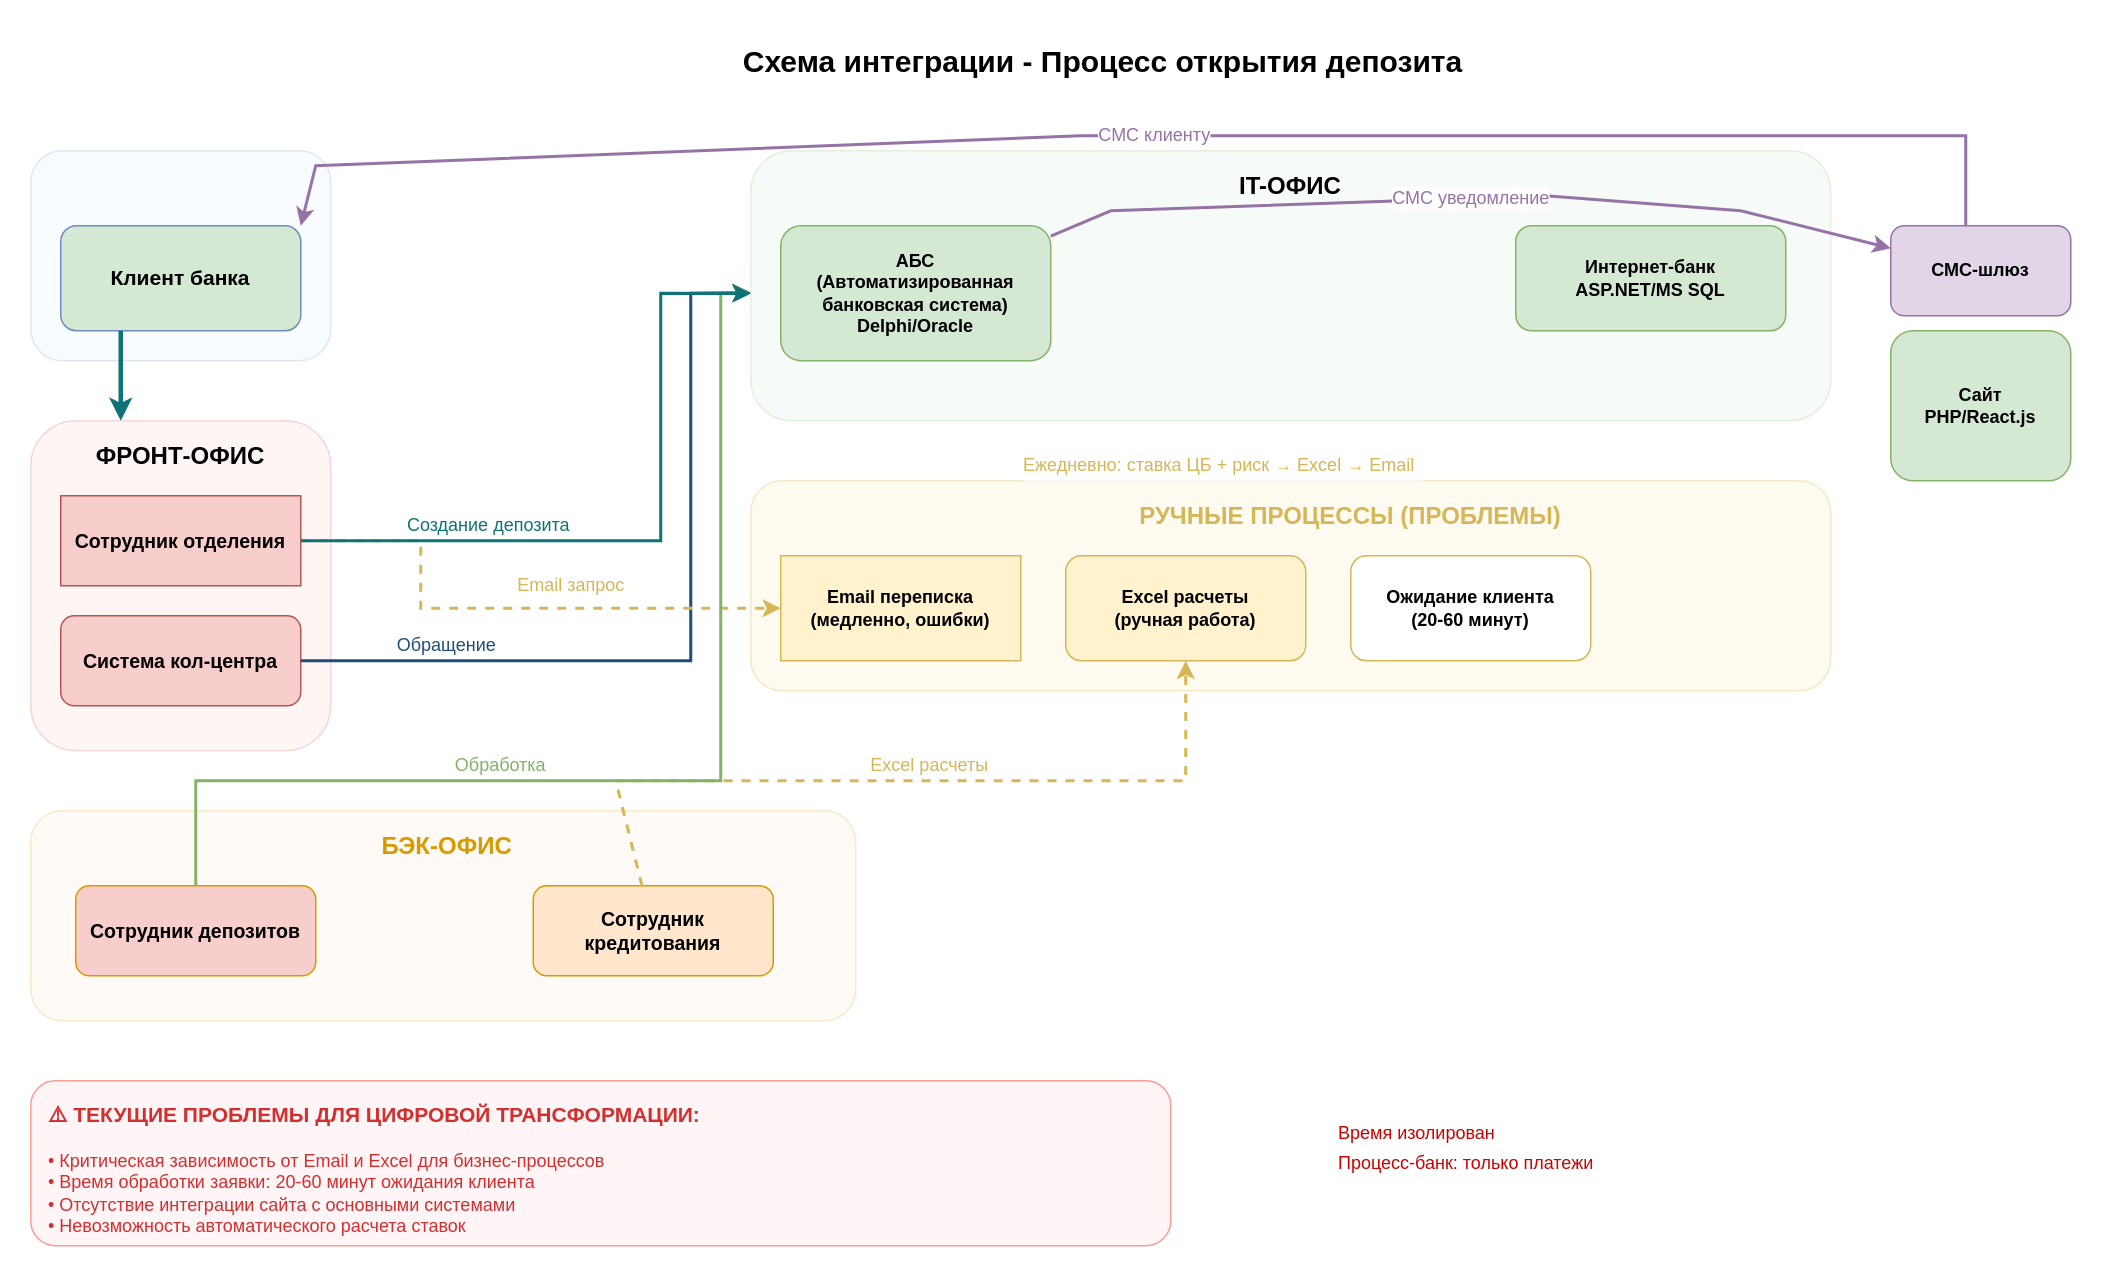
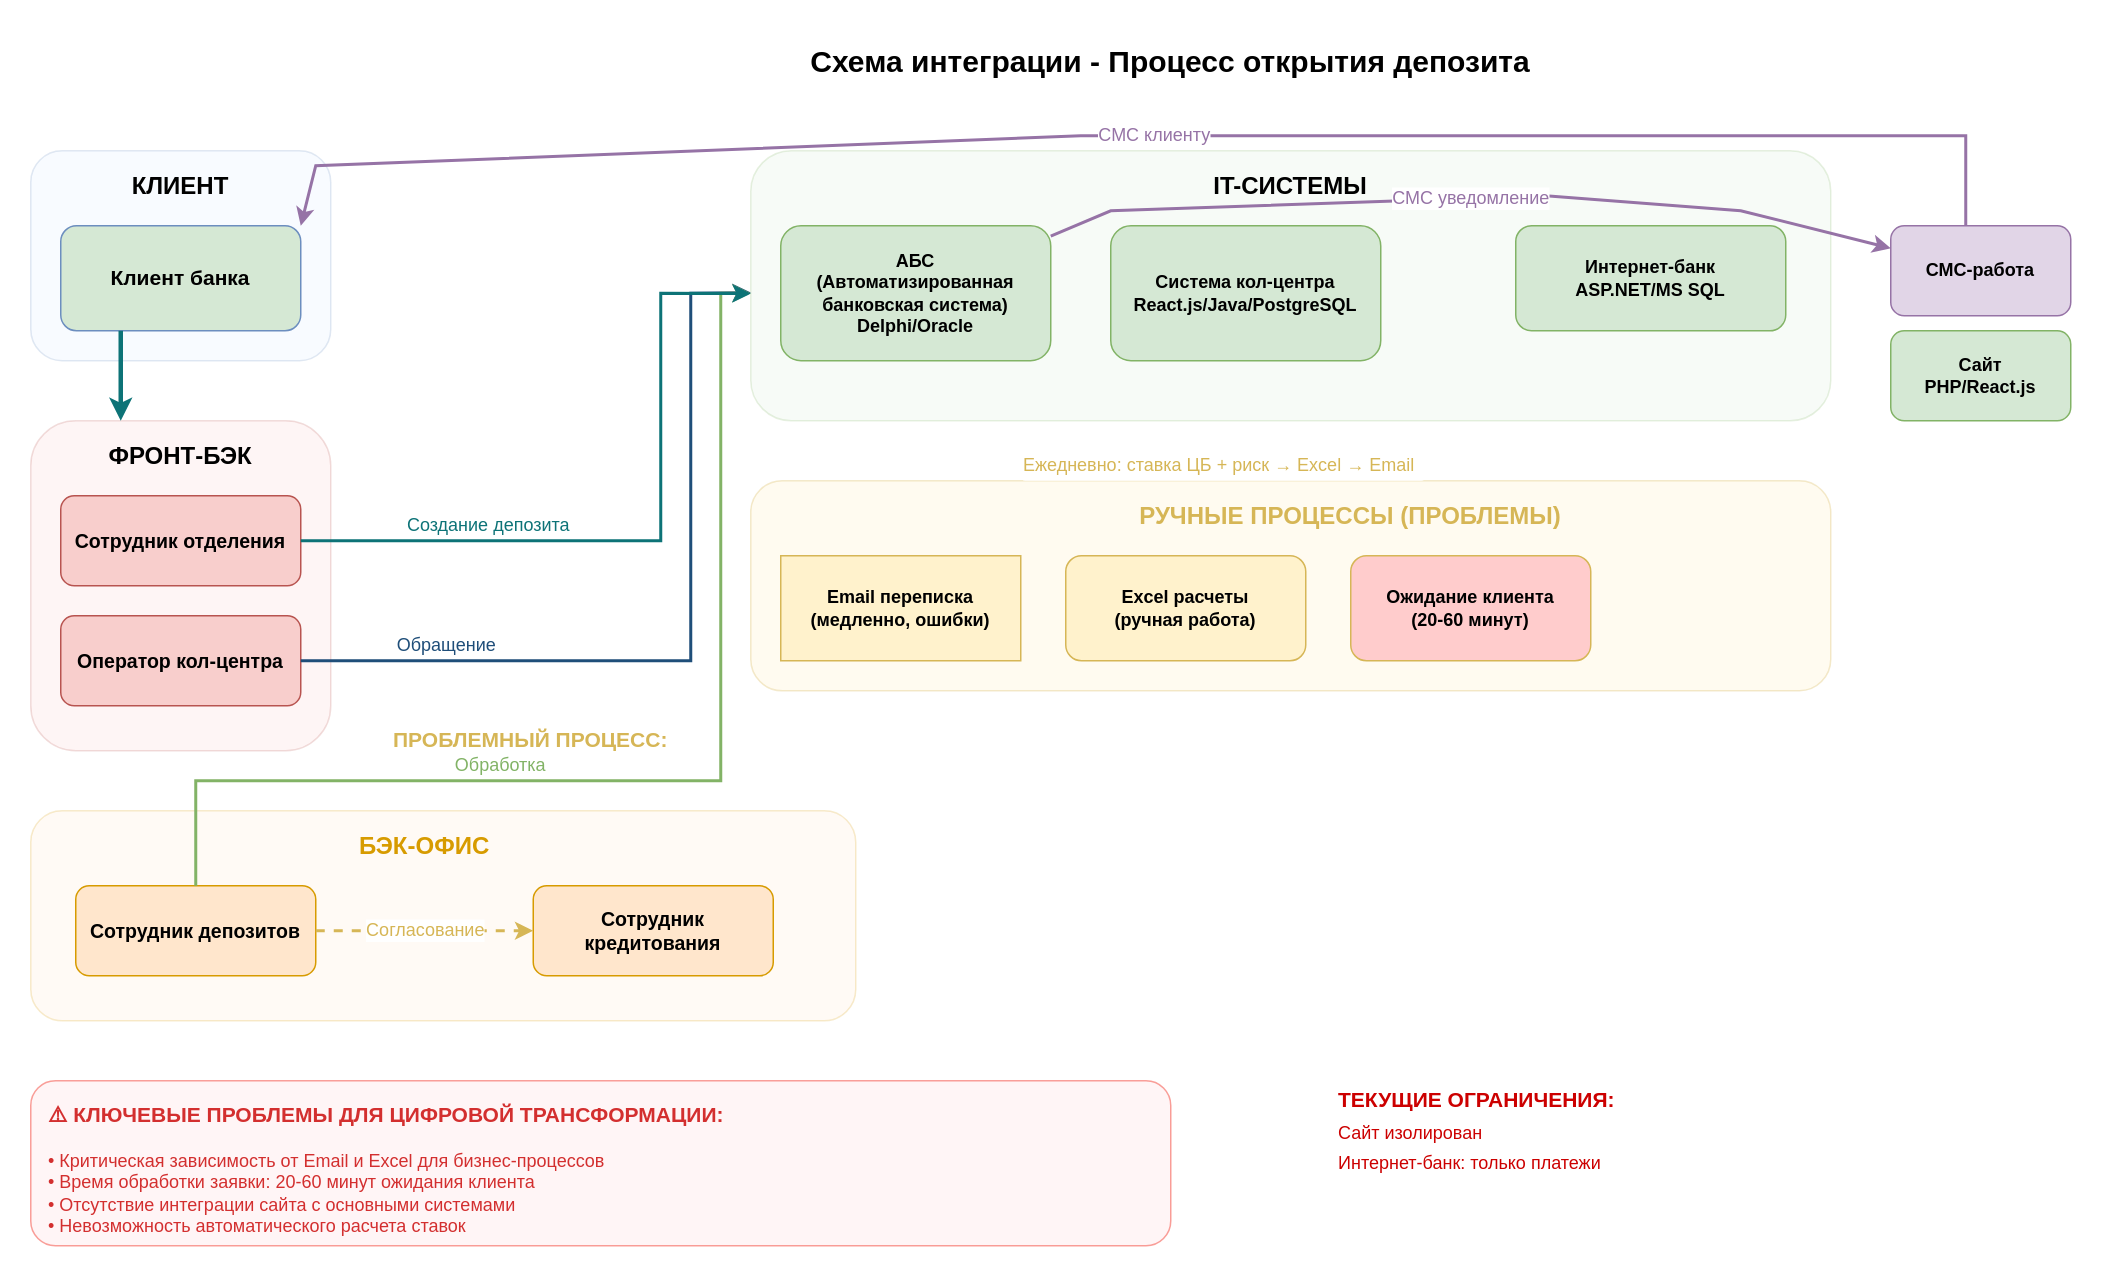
- <mxCell id="2" value="Схема интеграции - Процесс открытия депозита" style="text;html=1;strokeColor=none;fillColor=none;align=center;verticalAlign=middle;whiteSpace=wrap;rounded=0;fontStyle=1;fontSize=20;" parent="1" vertex="1"><mxGeometry x="435" y="20" width="600" height="40" as="geometry" /></mxCell>
+ <mxCell id="2" value="Схема интеграции - Процесс открытия депозита" style="text;html=1;strokeColor=none;fillColor=none;align=center;verticalAlign=middle;whiteSpace=wrap;rounded=0;fontStyle=1;fontSize=20;" parent="1" vertex="1"><mxGeometry x="480" y="20" width="600" height="40" as="geometry" /></mxCell>
+ <mxCell id="4" value="КЛИЕНТ" style="text;html=1;strokeColor=none;fillColor=none;align=center;verticalAlign=middle;whiteSpace=wrap;rounded=0;fontStyle=1;fontSize=16;" parent="1" vertex="1"><mxGeometry x="80" y="110" width="80" height="25" as="geometry" /></mxCell>
- <mxCell id="15" value="IT-ОФИС" style="text;html=1;strokeColor=none;fillColor=none;align=center;verticalAlign=middle;whiteSpace=wrap;rounded=0;fontStyle=1;fontSize=16;" parent="1" vertex="1"><mxGeometry x="800" y="110" width="120" height="25" as="geometry" /></mxCell>
+ <mxCell id="15" value="IT-СИСТЕМЫ" style="text;html=1;strokeColor=none;fillColor=none;align=center;verticalAlign=middle;whiteSpace=wrap;rounded=0;fontStyle=1;fontSize=16;" parent="1" vertex="1"><mxGeometry x="800" y="110" width="120" height="25" as="geometry" /></mxCell>
- <mxCell id="19" value="СМС-шлюз" style="rounded=1;whiteSpace=wrap;html=1;fillColor=#e1d5e7;strokeColor=#9673a6;fontStyle=1;fontSize=12;" parent="1" vertex="1"><mxGeometry x="1260" y="150" width="120" height="60" as="geometry" /></mxCell>
+ <mxCell id="19" value="СМС-работа" style="rounded=1;whiteSpace=wrap;html=1;fillColor=#e1d5e7;strokeColor=#9673a6;fontStyle=1;fontSize=12;" parent="1" vertex="1"><mxGeometry x="1260" y="150" width="120" height="60" as="geometry" /></mxCell>
+ <mxCell id="17" value="Система кол-центра&#10;React.js/Java/PostgreSQL" style="rounded=1;whiteSpace=wrap;html=1;fillColor=#d5e8d4;strokeColor=#82b366;fontStyle=1;fontSize=12;" parent="1" vertex="1"><mxGeometry x="740" y="150" width="180" height="90" as="geometry" /></mxCell>
- <mxCell id="20" value="Сайт&#10;PHP/React.js" style="rounded=1;whiteSpace=wrap;html=1;fillColor=#d5e8d4;strokeColor=#82b366;fontStyle=1;fontSize=12;" parent="1" vertex="1"><mxGeometry x="1260" y="220" width="120" height="100" as="geometry" /></mxCell>
+ <mxCell id="20" value="Сайт&#10;PHP/React.js" style="rounded=1;whiteSpace=wrap;html=1;fillColor=#d5e8d4;strokeColor=#82b366;fontStyle=1;fontSize=12;" parent="1" vertex="1"><mxGeometry x="1260" y="220" width="120" height="60" as="geometry" /></mxCell>
- <mxCell id="7" value="ФРОНТ-ОФИС" style="text;html=1;strokeColor=none;fillColor=none;align=center;verticalAlign=middle;whiteSpace=wrap;rounded=0;fontStyle=1;fontSize=16;" parent="1" vertex="1"><mxGeometry x="60" y="290" width="120" height="25" as="geometry" /></mxCell>
+ <mxCell id="7" value="ФРОНТ-БЭК" style="text;html=1;strokeColor=none;fillColor=none;align=center;verticalAlign=middle;whiteSpace=wrap;rounded=0;fontStyle=1;fontSize=16;" parent="1" vertex="1"><mxGeometry x="60" y="290" width="120" height="25" as="geometry" /></mxCell>
- <mxCell id="8" value="Сотрудник отделения" style="whiteSpace=wrap;html=1;fillColor=#f8cecc;strokeColor=#b85450;fontStyle=1;fontSize=13;rounded=0;" parent="1" vertex="1"><mxGeometry x="40" y="330" width="160" height="60" as="geometry" /></mxCell>
+ <mxCell id="8" value="Сотрудник отделения" style="rounded=1;whiteSpace=wrap;html=1;fillColor=#f8cecc;strokeColor=#b85450;fontStyle=1;fontSize=13;" parent="1" vertex="1"><mxGeometry x="40" y="330" width="160" height="60" as="geometry" /></mxCell>
- <mxCell id="29" value="Email запрос" style="endArrow=classic;html=1;rounded=0;strokeColor=#d6b656;strokeWidth=2;fontColor=#d6b656;fontSize=12;dashed=1;labelBackgroundColor=#ffffff;" parent="1" source="8" target="23" edge="1"><mxGeometry x="0.233" y="15" width="50" height="50" relative="1" as="geometry"><mxPoint x="280" y="300" as="sourcePoint" /><mxPoint x="330" y="250" as="targetPoint" /><Array as="points"><mxPoint x="280" y="360" /><mxPoint x="280" y="405" /></Array><mxPoint as="offset" /></mxGeometry></mxCell>
- <mxCell id="25" value="Ожидание клиента&#10;(20-60 минут)" style="rounded=1;whiteSpace=wrap;html=1;fillColor=#ffffff;strokeColor=#d6b656;fontStyle=1;fontSize=12;" parent="1" vertex="1"><mxGeometry x="900" y="370" width="160" height="70" as="geometry" /></mxCell>
+ <mxCell id="25" value="Ожидание клиента&#10;(20-60 минут)" style="rounded=1;whiteSpace=wrap;html=1;fillColor=#ffcccc;strokeColor=#d6b656;fontStyle=1;fontSize=12;" parent="1" vertex="1"><mxGeometry x="900" y="370" width="160" height="70" as="geometry" /></mxCell>
- <mxCell id="9" value="Система кол-центра" style="rounded=1;whiteSpace=wrap;html=1;fillColor=#f8cecc;strokeColor=#b85450;fontStyle=1;fontSize=13;" parent="1" vertex="1"><mxGeometry x="40" y="410" width="160" height="60" as="geometry" /></mxCell>
+ <mxCell id="9" value="Оператор кол-центра" style="rounded=1;whiteSpace=wrap;html=1;fillColor=#f8cecc;strokeColor=#b85450;fontStyle=1;fontSize=13;" parent="1" vertex="1"><mxGeometry x="40" y="410" width="160" height="60" as="geometry" /></mxCell>
+ <mxCell id="26" value="ПРОБЛЕМНЫЙ ПРОЦЕСС:" style="text;html=1;strokeColor=none;fillColor=none;align=left;verticalAlign=middle;whiteSpace=wrap;rounded=0;fontStyle=1;fontSize=14;fontColor=#d6b656;" parent="1" vertex="1"><mxGeometry x="260" y="480" width="220" height="25" as="geometry" /></mxCell>
- <mxCell id="31" value="Excel расчеты" style="endArrow=classic;html=1;rounded=0;strokeColor=#d6b656;strokeWidth=2;fontColor=#d6b656;fontSize=12;dashed=1;labelBackgroundColor=#ffffff;" parent="1" source="13" target="24" edge="1"><mxGeometry x="0.057" y="10" width="50" height="50" relative="1" as="geometry"><mxPoint x="280" y="300" as="sourcePoint" /><mxPoint x="330" y="250" as="targetPoint" /><Array as="points"><mxPoint x="410" y="520" /><mxPoint x="790" y="520" /></Array><mxPoint as="offset" /></mxGeometry></mxCell>
- <mxCell id="11" value="БЭК-ОФИС&amp;nbsp;" style="text;html=1;strokeColor=none;fillColor=none;align=center;verticalAlign=middle;whiteSpace=wrap;rounded=0;fontStyle=1;fontSize=16;fontColor=#d79b00;" parent="1" vertex="1"><mxGeometry x="160" y="550" width="280" height="25" as="geometry" /></mxCell>
+ <mxCell id="11" value="БЭК-ОФИС&amp;nbsp;" style="text;html=1;strokeColor=none;fillColor=none;align=center;verticalAlign=middle;whiteSpace=wrap;rounded=0;fontStyle=1;fontSize=16;fontColor=#d79b00;" parent="1" vertex="1"><mxGeometry x="145" y="550" width="280" height="25" as="geometry" /></mxCell>
- <mxCell id="12" value="Сотрудник депозитов" style="rounded=1;whiteSpace=wrap;html=1;fillColor=#f8cecc;strokeColor=#d79b00;fontStyle=1;fontSize=13;" parent="1" vertex="1"><mxGeometry x="50" y="590" width="160" height="60" as="geometry" /></mxCell>
+ <mxCell id="12" value="Сотрудник депозитов" style="rounded=1;whiteSpace=wrap;html=1;fillColor=#ffe6cc;strokeColor=#d79b00;fontStyle=1;fontSize=13;" parent="1" vertex="1"><mxGeometry x="50" y="590" width="160" height="60" as="geometry" /></mxCell>
+ <mxCell id="30" value="Согласование" style="endArrow=classic;html=1;rounded=0;strokeColor=#d6b656;strokeWidth=2;fontColor=#d6b656;fontSize=12;dashed=1;labelBackgroundColor=#ffffff;" parent="1" source="12" target="13" edge="1"><mxGeometry width="50" height="50" relative="1" as="geometry"><mxPoint x="280" y="300" as="sourcePoint" /><mxPoint x="330" y="250" as="targetPoint" /></mxGeometry></mxCell>
+ <mxCell id="36" value="ТЕКУЩИЕ ОГРАНИЧЕНИЯ:" style="text;html=1;strokeColor=none;fillColor=none;align=left;verticalAlign=middle;whiteSpace=wrap;rounded=0;fontStyle=1;fontSize=14;fontColor=#cc0000;" parent="1" vertex="1"><mxGeometry x="890" y="720" width="200" height="25" as="geometry" /></mxCell>
- <mxCell id="41" value="⚠️ ТЕКУЩИЕ ПРОБЛЕМЫ ДЛЯ ЦИФРОВОЙ ТРАНСФОРМАЦИИ:" style="text;html=1;strokeColor=none;fillColor=none;align=left;verticalAlign=middle;whiteSpace=wrap;rounded=0;fontStyle=1;fontSize=14;fontColor=#d32f2f;" parent="1" vertex="1"><mxGeometry x="30" y="730" width="500" height="25" as="geometry" /></mxCell>
+ <mxCell id="41" value="⚠️ КЛЮЧЕВЫЕ ПРОБЛЕМЫ ДЛЯ ЦИФРОВОЙ ТРАНСФОРМАЦИИ:" style="text;html=1;strokeColor=none;fillColor=none;align=left;verticalAlign=middle;whiteSpace=wrap;rounded=0;fontStyle=1;fontSize=14;fontColor=#d32f2f;" parent="1" vertex="1"><mxGeometry x="30" y="730" width="500" height="25" as="geometry" /></mxCell>
- <mxCell id="37" value="Время изолирован" style="text;html=1;strokeColor=none;fillColor=none;align=left;verticalAlign=middle;whiteSpace=wrap;rounded=0;fontSize=12;fontColor=#cc0000;" parent="1" vertex="1"><mxGeometry x="890" y="745" width="140" height="20" as="geometry" /></mxCell>
+ <mxCell id="37" value="Сайт изолирован" style="text;html=1;strokeColor=none;fillColor=none;align=left;verticalAlign=middle;whiteSpace=wrap;rounded=0;fontSize=12;fontColor=#cc0000;" parent="1" vertex="1"><mxGeometry x="890" y="745" width="140" height="20" as="geometry" /></mxCell>
- <mxCell id="38" value="Процесс-банк: только платежи" style="text;html=1;strokeColor=none;fillColor=none;align=left;verticalAlign=middle;whiteSpace=wrap;rounded=0;fontSize=12;fontColor=#cc0000;" parent="1" vertex="1"><mxGeometry x="890" y="765" width="200" height="20" as="geometry" /></mxCell>
+ <mxCell id="38" value="Интернет-банк: только платежи" style="text;html=1;strokeColor=none;fillColor=none;align=left;verticalAlign=middle;whiteSpace=wrap;rounded=0;fontSize=12;fontColor=#cc0000;" parent="1" vertex="1"><mxGeometry x="890" y="765" width="200" height="20" as="geometry" /></mxCell>
